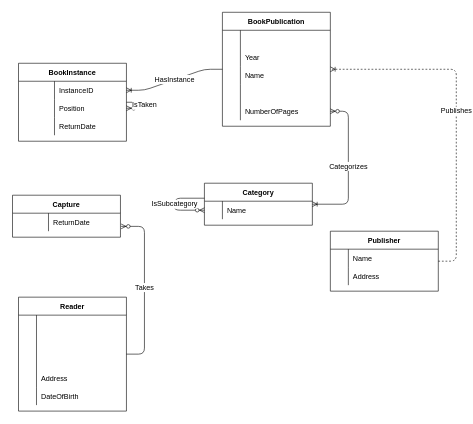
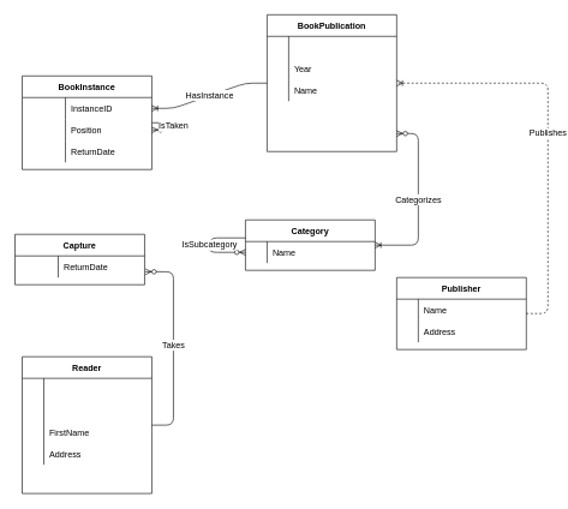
- <mxCell id="15" value="NumberOfPages" style="shape=partialRectangle;connectable=0;fillColor=none;top=0;left=0;bottom=0;right=0;align=left;spacingLeft=6;overflow=hidden;" parent="13" vertex="1"><mxGeometry x="30" width="150" height="30" as="geometry" /></mxCell>
+ <mxCell id="48" value="FirstName" style="shape=partialRectangle;connectable=0;fillColor=none;top=0;left=0;bottom=0;right=0;align=left;spacingLeft=6;overflow=hidden;" parent="46" vertex="1"><mxGeometry x="30" width="150" height="30" as="geometry" /></mxCell>
- <mxCell id="54" value="DateOfBirth" style="shape=partialRectangle;connectable=0;fillColor=none;top=0;left=0;bottom=0;right=0;align=left;spacingLeft=6;overflow=hidden;" parent="52" vertex="1"><mxGeometry x="30" width="150" height="30" as="geometry" /></mxCell>
